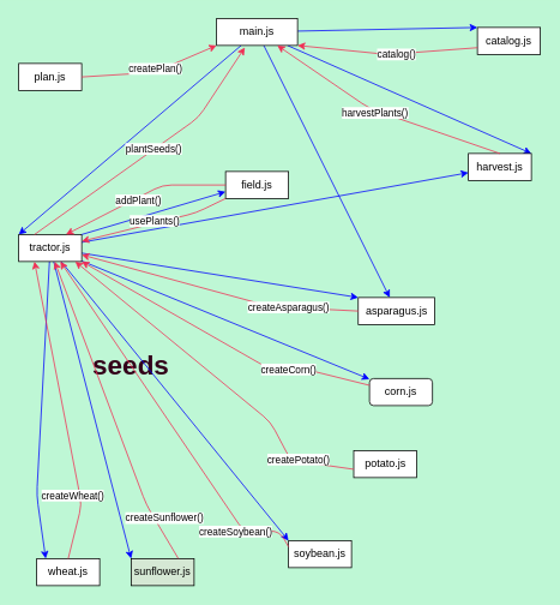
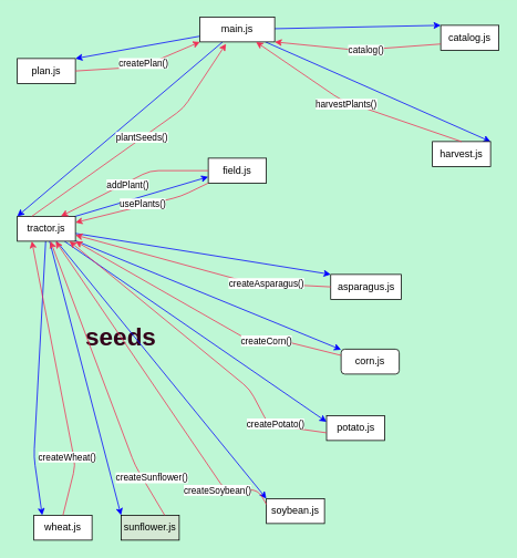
- <mxCell id="3" style="edgeStyle=none;html=1;strokeColor=#0000FF;fontSize=14;" parent="1" source="7" target="20" edge="1"><mxGeometry relative="1" as="geometry" /></mxCell>
+ <mxCell id="3" style="edgeStyle=none;html=1;entryX=1;entryY=0;entryDx=0;entryDy=0;strokeColor=#0000FF;fontSize=14;" parent="1" source="7" target="8" edge="1"><mxGeometry relative="1" as="geometry" /></mxCell>
- <mxCell id="11" style="edgeStyle=none;html=1;strokeColor=#0000FF;fontSize=14;" parent="1" source="15" target="18" edge="1"><mxGeometry relative="1" as="geometry" /></mxCell>
+ <mxCell id="11" style="edgeStyle=none;html=1;entryX=0;entryY=0.25;entryDx=0;entryDy=0;strokeColor=#0000FF;fontSize=14;" parent="1" source="15" target="24" edge="1"><mxGeometry relative="1" as="geometry" /></mxCell>
